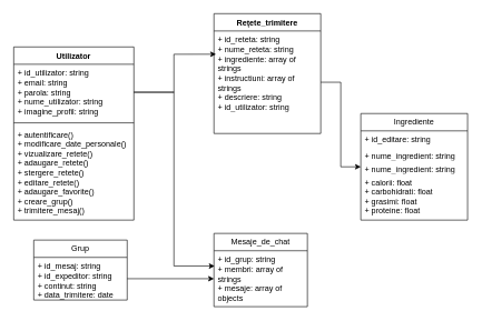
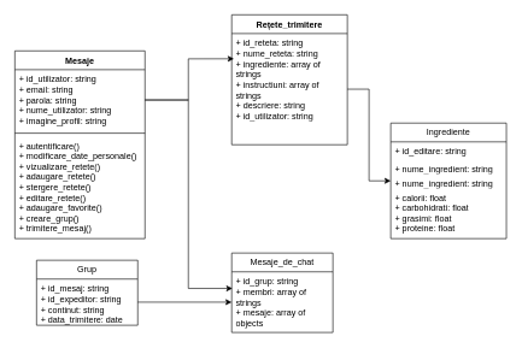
- <mxCell id="2" value="Utilizator" style="swimlane;fontStyle=1;align=center;verticalAlign=top;childLayout=stackLayout;horizontal=1;startSize=26;horizontalStack=0;resizeParent=1;resizeParentMax=0;resizeLast=0;collapsible=1;marginBottom=0;whiteSpace=wrap;html=1;" vertex="1" parent="1"><mxGeometry x="20" y="70" width="180" height="260" as="geometry" /></mxCell>
+ <mxCell id="2" value="Mesaje" style="swimlane;fontStyle=1;align=center;verticalAlign=top;childLayout=stackLayout;horizontal=1;startSize=26;horizontalStack=0;resizeParent=1;resizeParentMax=0;resizeLast=0;collapsible=1;marginBottom=0;whiteSpace=wrap;html=1;" vertex="1" parent="1"><mxGeometry x="20" y="70" width="180" height="260" as="geometry" /></mxCell>
